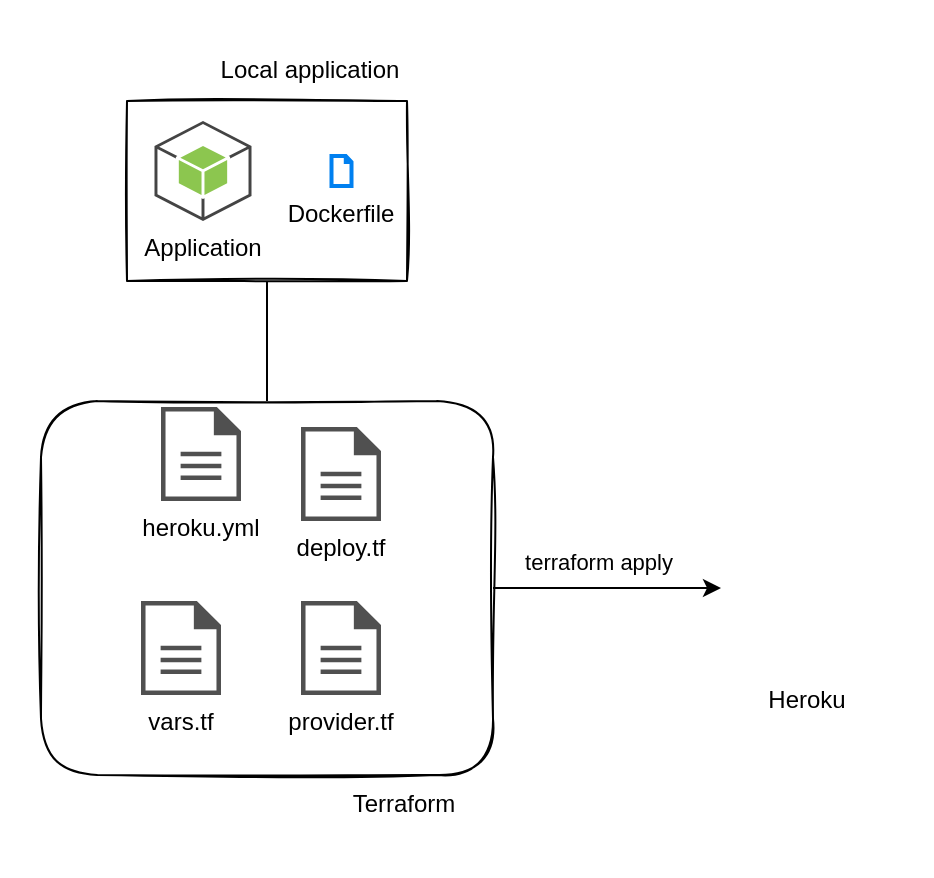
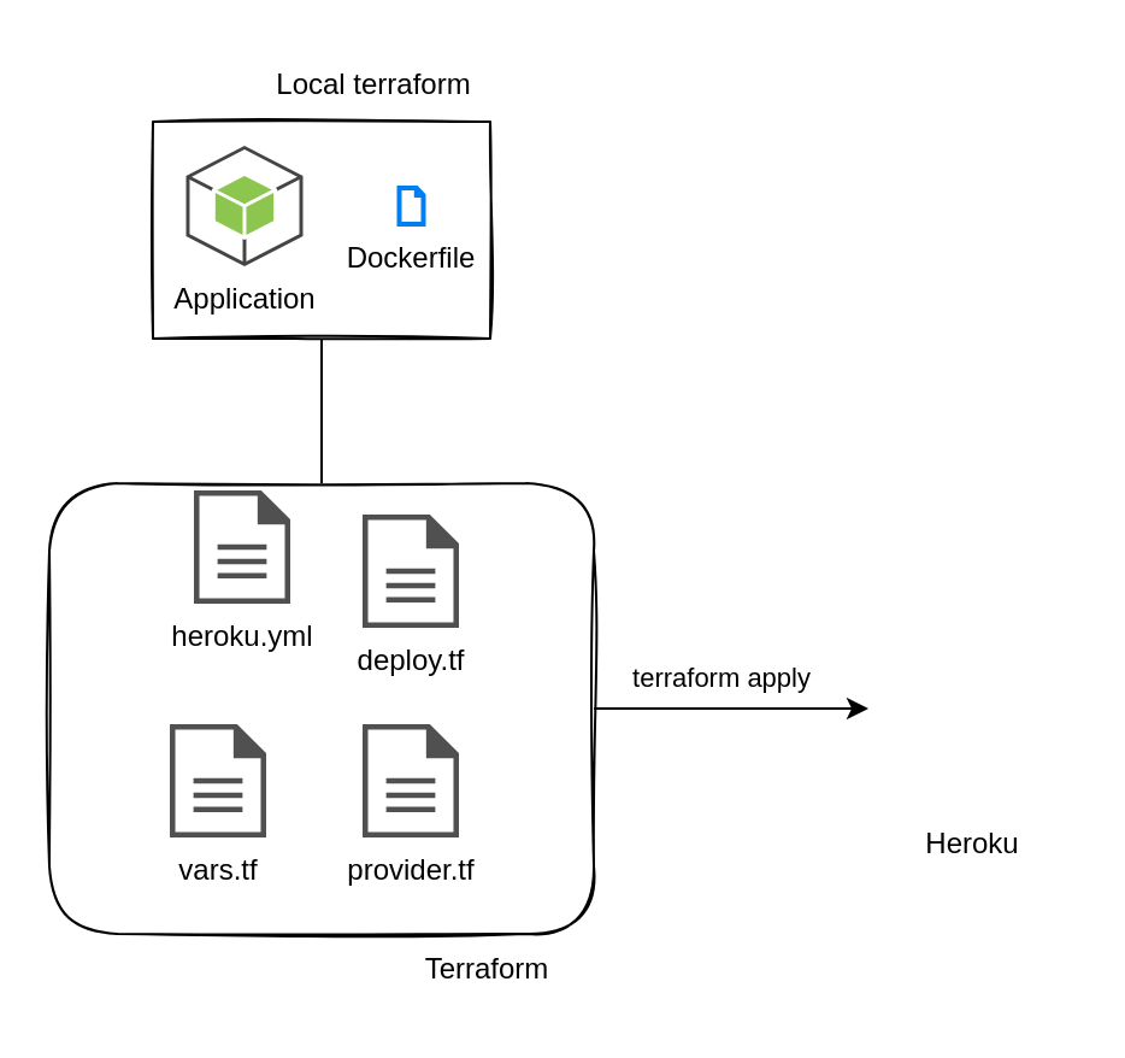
- <mxCell id="15" value="Local application" style="text;html=1;strokeColor=none;fillColor=none;align=center;verticalAlign=middle;whiteSpace=wrap;rounded=0;shadow=0;sketch=1;strokeWidth=1;" vertex="1" parent="1"><mxGeometry x="100" y="20" width="110" height="30" as="geometry" /></mxCell>
+ <mxCell id="15" value="Local terraform" style="text;html=1;strokeColor=none;fillColor=none;align=center;verticalAlign=middle;whiteSpace=wrap;rounded=0;shadow=0;sketch=1;strokeWidth=1;" vertex="1" parent="1"><mxGeometry x="100" y="20" width="110" height="30" as="geometry" /></mxCell>
